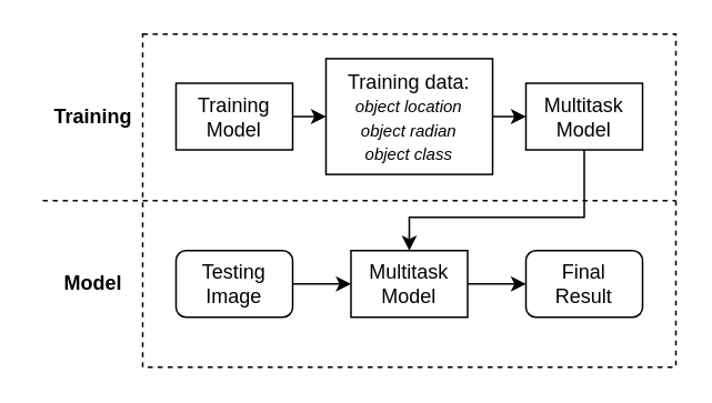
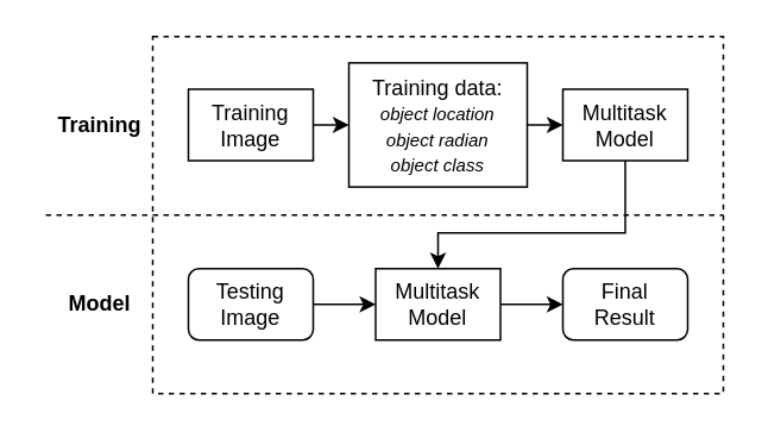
- <mxCell id="7" value="Training&lt;br&gt;Model" style="rounded=0;whiteSpace=wrap;html=1;movable=1;resizable=1;rotatable=1;deletable=1;editable=1;locked=0;connectable=1;" parent="2" vertex="1"><mxGeometry x="85" y="29.5" width="70" height="40" as="geometry" /></mxCell>
+ <mxCell id="7" value="Training&lt;br&gt;Image" style="rounded=0;whiteSpace=wrap;html=1;movable=1;resizable=1;rotatable=1;deletable=1;editable=1;locked=0;connectable=1;" parent="2" vertex="1"><mxGeometry x="85" y="29.5" width="70" height="40" as="geometry" /></mxCell>
